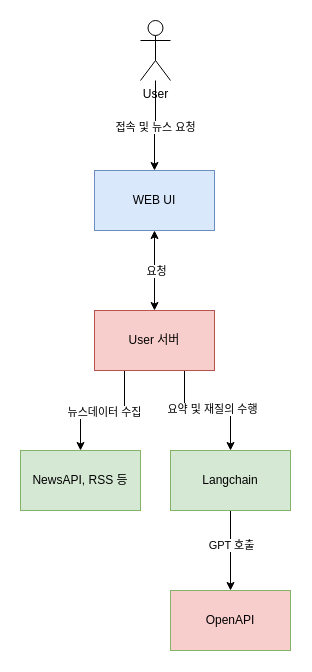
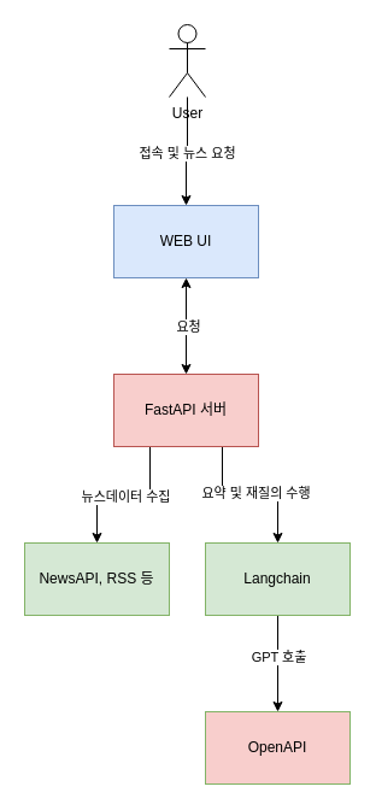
- <mxCell id="12" value="User 서버" style="rounded=0;whiteSpace=wrap;html=1;fillColor=#f8cecc;strokeColor=#b85450;" vertex="1" parent="1"><mxGeometry x="94" y="310" width="120" height="60" as="geometry" /></mxCell>
+ <mxCell id="12" value="FastAPI 서버" style="rounded=0;whiteSpace=wrap;html=1;fillColor=#f8cecc;strokeColor=#b85450;" vertex="1" parent="1"><mxGeometry x="94" y="310" width="120" height="60" as="geometry" /></mxCell>
